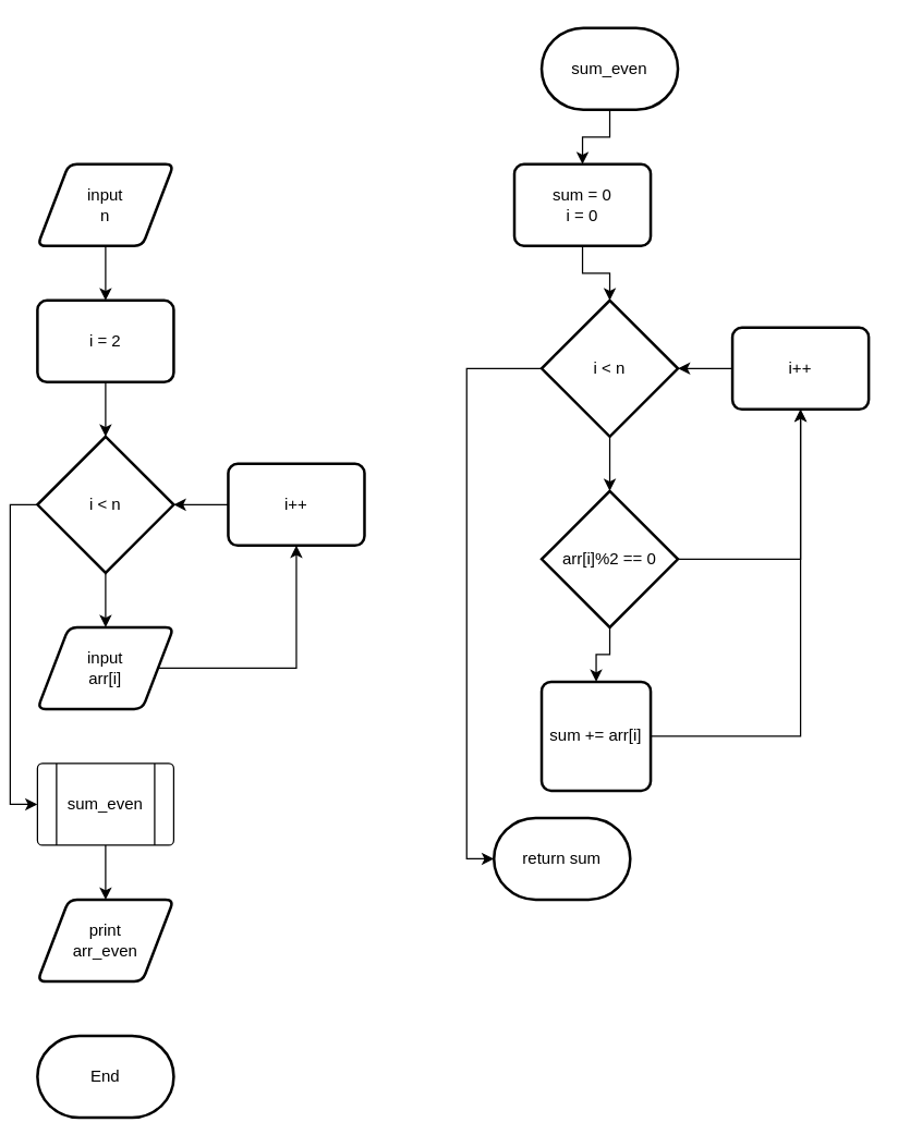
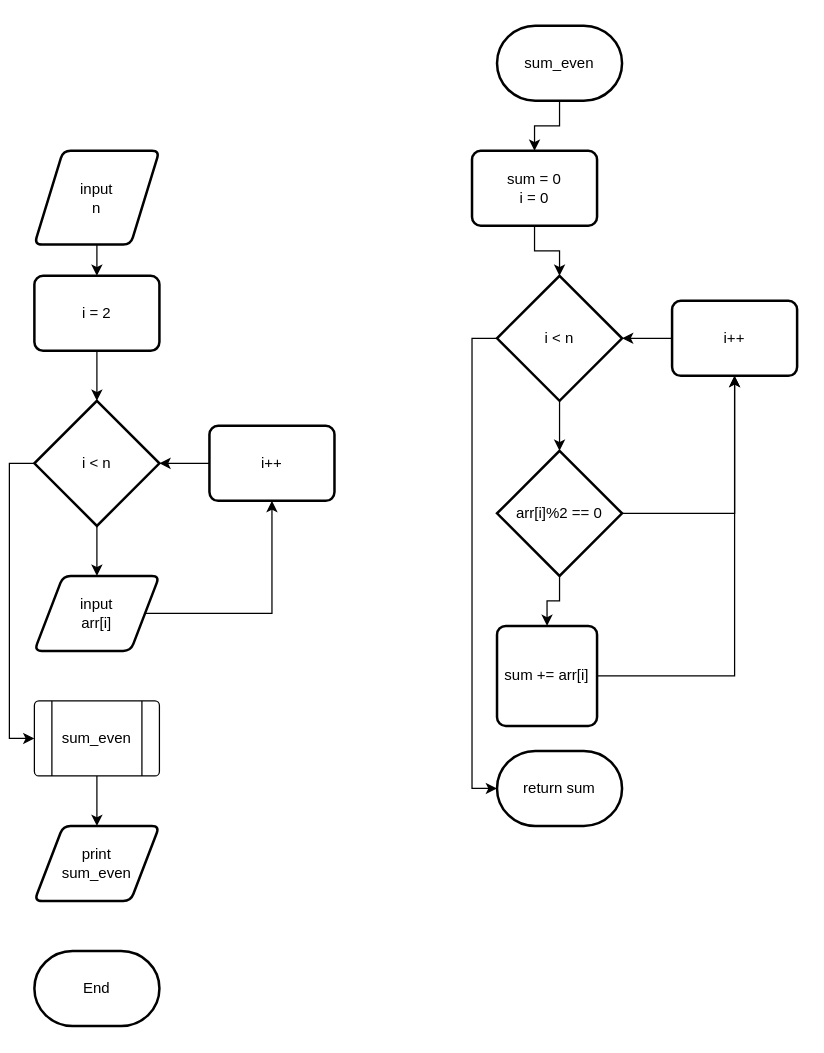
- <mxCell id="3" value="&lt;div&gt;input&lt;/div&gt;&lt;div&gt;n&lt;br&gt;&lt;/div&gt;" style="shape=parallelogram;html=1;strokeWidth=2;perimeter=parallelogramPerimeter;whiteSpace=wrap;rounded=1;arcSize=12;size=0.23;" vertex="1" parent="1"><mxGeometry x="20" y="120" width="100" height="60" as="geometry" /></mxCell>
+ <mxCell id="3" value="&lt;div&gt;input&lt;/div&gt;&lt;div&gt;n&lt;br&gt;&lt;/div&gt;" style="shape=parallelogram;html=1;strokeWidth=2;perimeter=parallelogramPerimeter;whiteSpace=wrap;rounded=1;arcSize=12;size=0.23;" vertex="1" parent="1"><mxGeometry x="20" y="120" width="100" height="75" as="geometry" /></mxCell>
- <mxCell id="27" value="return sum" style="strokeWidth=2;html=1;shape=mxgraph.flowchart.terminator;whiteSpace=wrap;" vertex="1" parent="1"><mxGeometry x="355" y="600" width="100" height="60" as="geometry" /></mxCell>
+ <mxCell id="27" value="return sum" style="strokeWidth=2;html=1;shape=mxgraph.flowchart.terminator;whiteSpace=wrap;" vertex="1" parent="1"><mxGeometry x="390" y="600" width="100" height="60" as="geometry" /></mxCell>
- <mxCell id="29" value="&lt;div&gt;print&lt;/div&gt;&lt;div&gt;arr_even&lt;br&gt;&lt;/div&gt;" style="shape=parallelogram;html=1;strokeWidth=2;perimeter=parallelogramPerimeter;whiteSpace=wrap;rounded=1;arcSize=12;size=0.23;" vertex="1" parent="1"><mxGeometry x="20" y="660" width="100" height="60" as="geometry" /></mxCell>
+ <mxCell id="29" value="&lt;div&gt;print&lt;/div&gt;&lt;div&gt;sum_even&lt;br&gt;&lt;/div&gt;" style="shape=parallelogram;html=1;strokeWidth=2;perimeter=parallelogramPerimeter;whiteSpace=wrap;rounded=1;arcSize=12;size=0.23;" vertex="1" parent="1"><mxGeometry x="20" y="660" width="100" height="60" as="geometry" /></mxCell>
